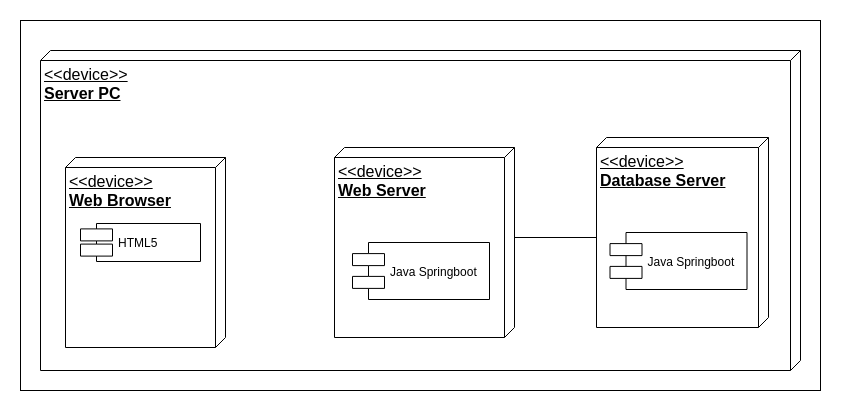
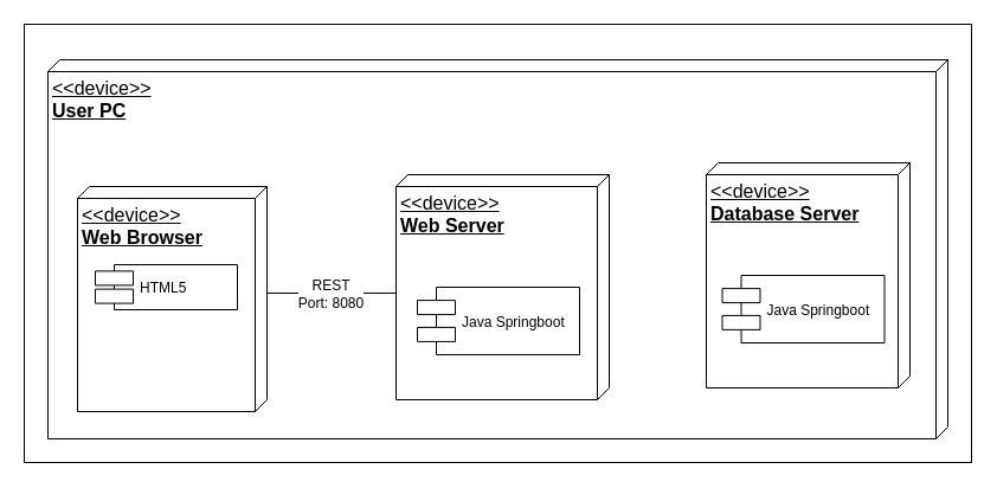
- <mxCell id="3" value="&lt;font style=&quot;font-size: 16px&quot;&gt;&amp;lt;&amp;lt;device&amp;gt;&amp;gt;&lt;br&gt;&lt;b&gt;Server PC&lt;/b&gt;&lt;/font&gt;" style="verticalAlign=top;align=left;spacingTop=8;spacingLeft=2;spacingRight=12;shape=cube;size=10;direction=south;fontStyle=4;html=1;" vertex="1" parent="1"><mxGeometry x="40" y="50" width="760" height="320" as="geometry" /></mxCell>
+ <mxCell id="3" value="&lt;font style=&quot;font-size: 16px&quot;&gt;&amp;lt;&amp;lt;device&amp;gt;&amp;gt;&lt;br&gt;&lt;b&gt;User PC&lt;/b&gt;&lt;/font&gt;" style="verticalAlign=top;align=left;spacingTop=8;spacingLeft=2;spacingRight=12;shape=cube;size=10;direction=south;fontStyle=4;html=1;" vertex="1" parent="1"><mxGeometry x="40" y="50" width="760" height="320" as="geometry" /></mxCell>
- <mxCell id="7" style="edgeStyle=orthogonalEdgeStyle;orthogonalLoop=1;jettySize=auto;html=1;exitX=0;exitY=0;exitDx=90;exitDy=0;exitPerimeter=0;startArrow=none;startFill=0;startSize=12;endArrow=none;endFill=0;endSize=12;strokeColor=#000000;strokeWidth=1;align=left;entryX=0;entryY=0;entryDx=100;entryDy=160;entryPerimeter=0;" edge="1" parent="1" source="8" target="9"><mxGeometry relative="1" as="geometry"><mxPoint x="540" y="231" as="targetPoint" /></mxGeometry></mxCell>
+ <mxCell id="4" value="" style="edgeStyle=orthogonalEdgeStyle;orthogonalLoop=1;jettySize=auto;html=1;startArrow=none;startFill=0;startSize=12;endArrow=none;endFill=0;endSize=12;strokeColor=#000000;strokeWidth=1;align=left;entryX=0;entryY=0;entryDx=100;entryDy=160;entryPerimeter=0;exitX=0;exitY=0;exitDx=90;exitDy=0;exitPerimeter=0;" edge="1" parent="1" source="6" target="8"><mxGeometry relative="1" as="geometry" /></mxCell>
+ <mxCell id="5" value="REST &lt;br&gt;Port: 8080" style="text;html=1;resizable=0;points=[];align=center;verticalAlign=middle;labelBackgroundColor=#ffffff;" vertex="1" connectable="0" parent="4"><mxGeometry x="0.281" y="-1" relative="1" as="geometry"><mxPoint x="-30" y="-1" as="offset" /></mxGeometry></mxCell>
